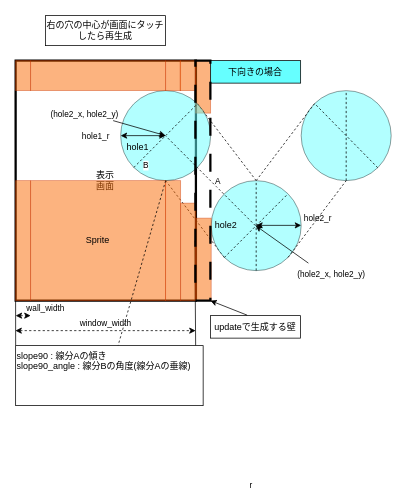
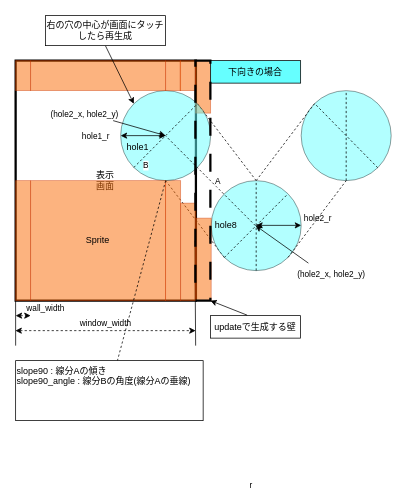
+ <mxCell id="39" style="rounded=0;orthogonalLoop=1;jettySize=auto;html=1;entryX=0;entryY=1;entryDx=0;entryDy=0;exitX=0.5;exitY=1;exitDx=0;exitDy=0;" edge="1" parent="1" source="40" target="11"><mxGeometry relative="1" as="geometry"><mxPoint x="230" y="40" as="sourcePoint" /></mxGeometry></mxCell>
- <mxCell id="12" value="&amp;nbsp;hole2" style="ellipse;whiteSpace=wrap;html=1;aspect=fixed;rounded=0;shadow=0;glass=0;sketch=0;strokeColor=default;strokeWidth=1;fillColor=#66FFFF;opacity=50;direction=west;align=left;" parent="1" vertex="1"><mxGeometry x="281.08" y="240" width="120" height="120" as="geometry" /></mxCell>
+ <mxCell id="12" value="&amp;nbsp;hole8" style="ellipse;whiteSpace=wrap;html=1;aspect=fixed;rounded=0;shadow=0;glass=0;sketch=0;strokeColor=default;strokeWidth=1;fillColor=#66FFFF;opacity=50;direction=west;align=left;" parent="1" vertex="1"><mxGeometry x="281.08" y="240" width="120" height="120" as="geometry" /></mxCell>
- <mxCell id="48" value="&lt;div style=&quot;&quot;&gt;&lt;span style=&quot;background-color: initial;&quot;&gt;slope90 :&lt;/span&gt;&lt;span style=&quot;background-color: initial;&quot;&gt;&amp;nbsp;線分Aの傾き&lt;/span&gt;&lt;/div&gt;&lt;div&gt;&lt;div style=&quot;&quot;&gt;slope90_angle : 線分Bの角度(線分Aの垂線)&lt;/div&gt;&lt;/div&gt;" style="rounded=0;whiteSpace=wrap;html=1;align=left;verticalAlign=top;" vertex="1" parent="1"><mxGeometry x="20.36" y="460" width="250" height="80" as="geometry" /></mxCell>
+ <mxCell id="48" value="&lt;div style=&quot;&quot;&gt;&lt;span style=&quot;background-color: initial;&quot;&gt;slope90 :&lt;/span&gt;&lt;span style=&quot;background-color: initial;&quot;&gt;&amp;nbsp;線分Aの傾き&lt;/span&gt;&lt;/div&gt;&lt;div&gt;&lt;div style=&quot;&quot;&gt;slope90_angle : 線分Bの角度(線分Aの垂線)&lt;/div&gt;&lt;/div&gt;" style="rounded=0;whiteSpace=wrap;html=1;align=left;verticalAlign=top;" vertex="1" parent="1"><mxGeometry x="20.36" y="480" width="250" height="80" as="geometry" /></mxCell>
